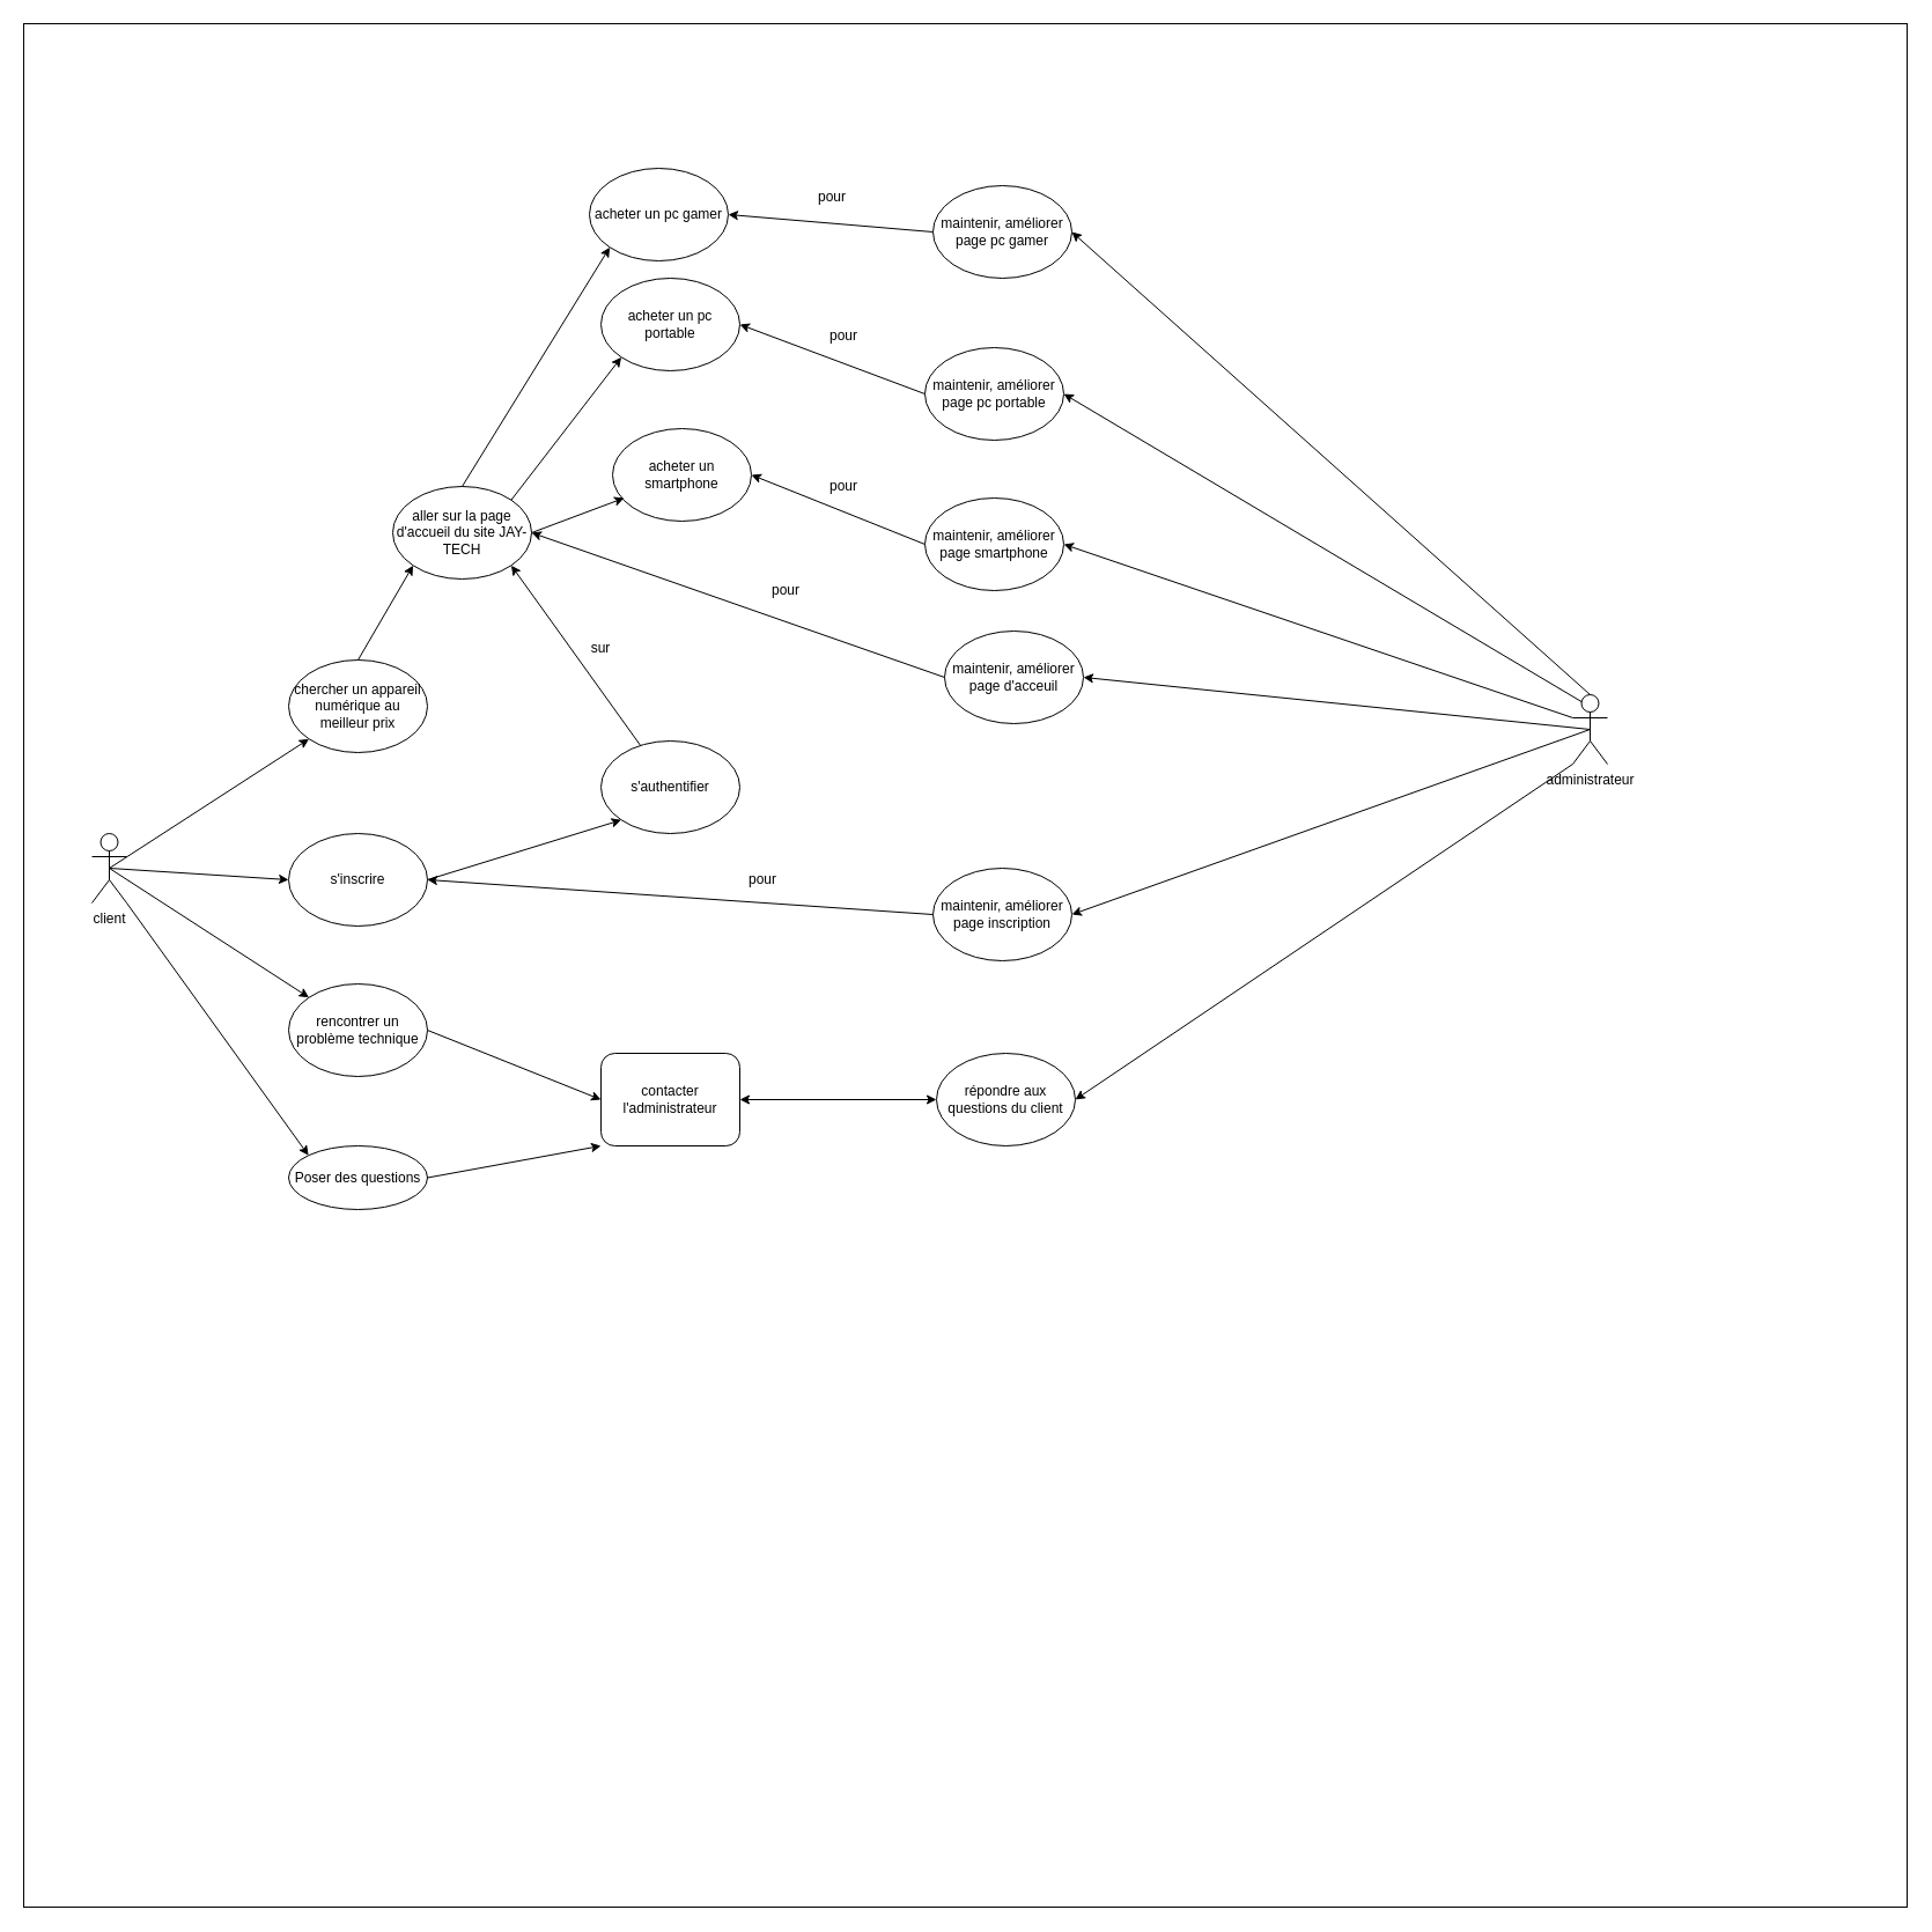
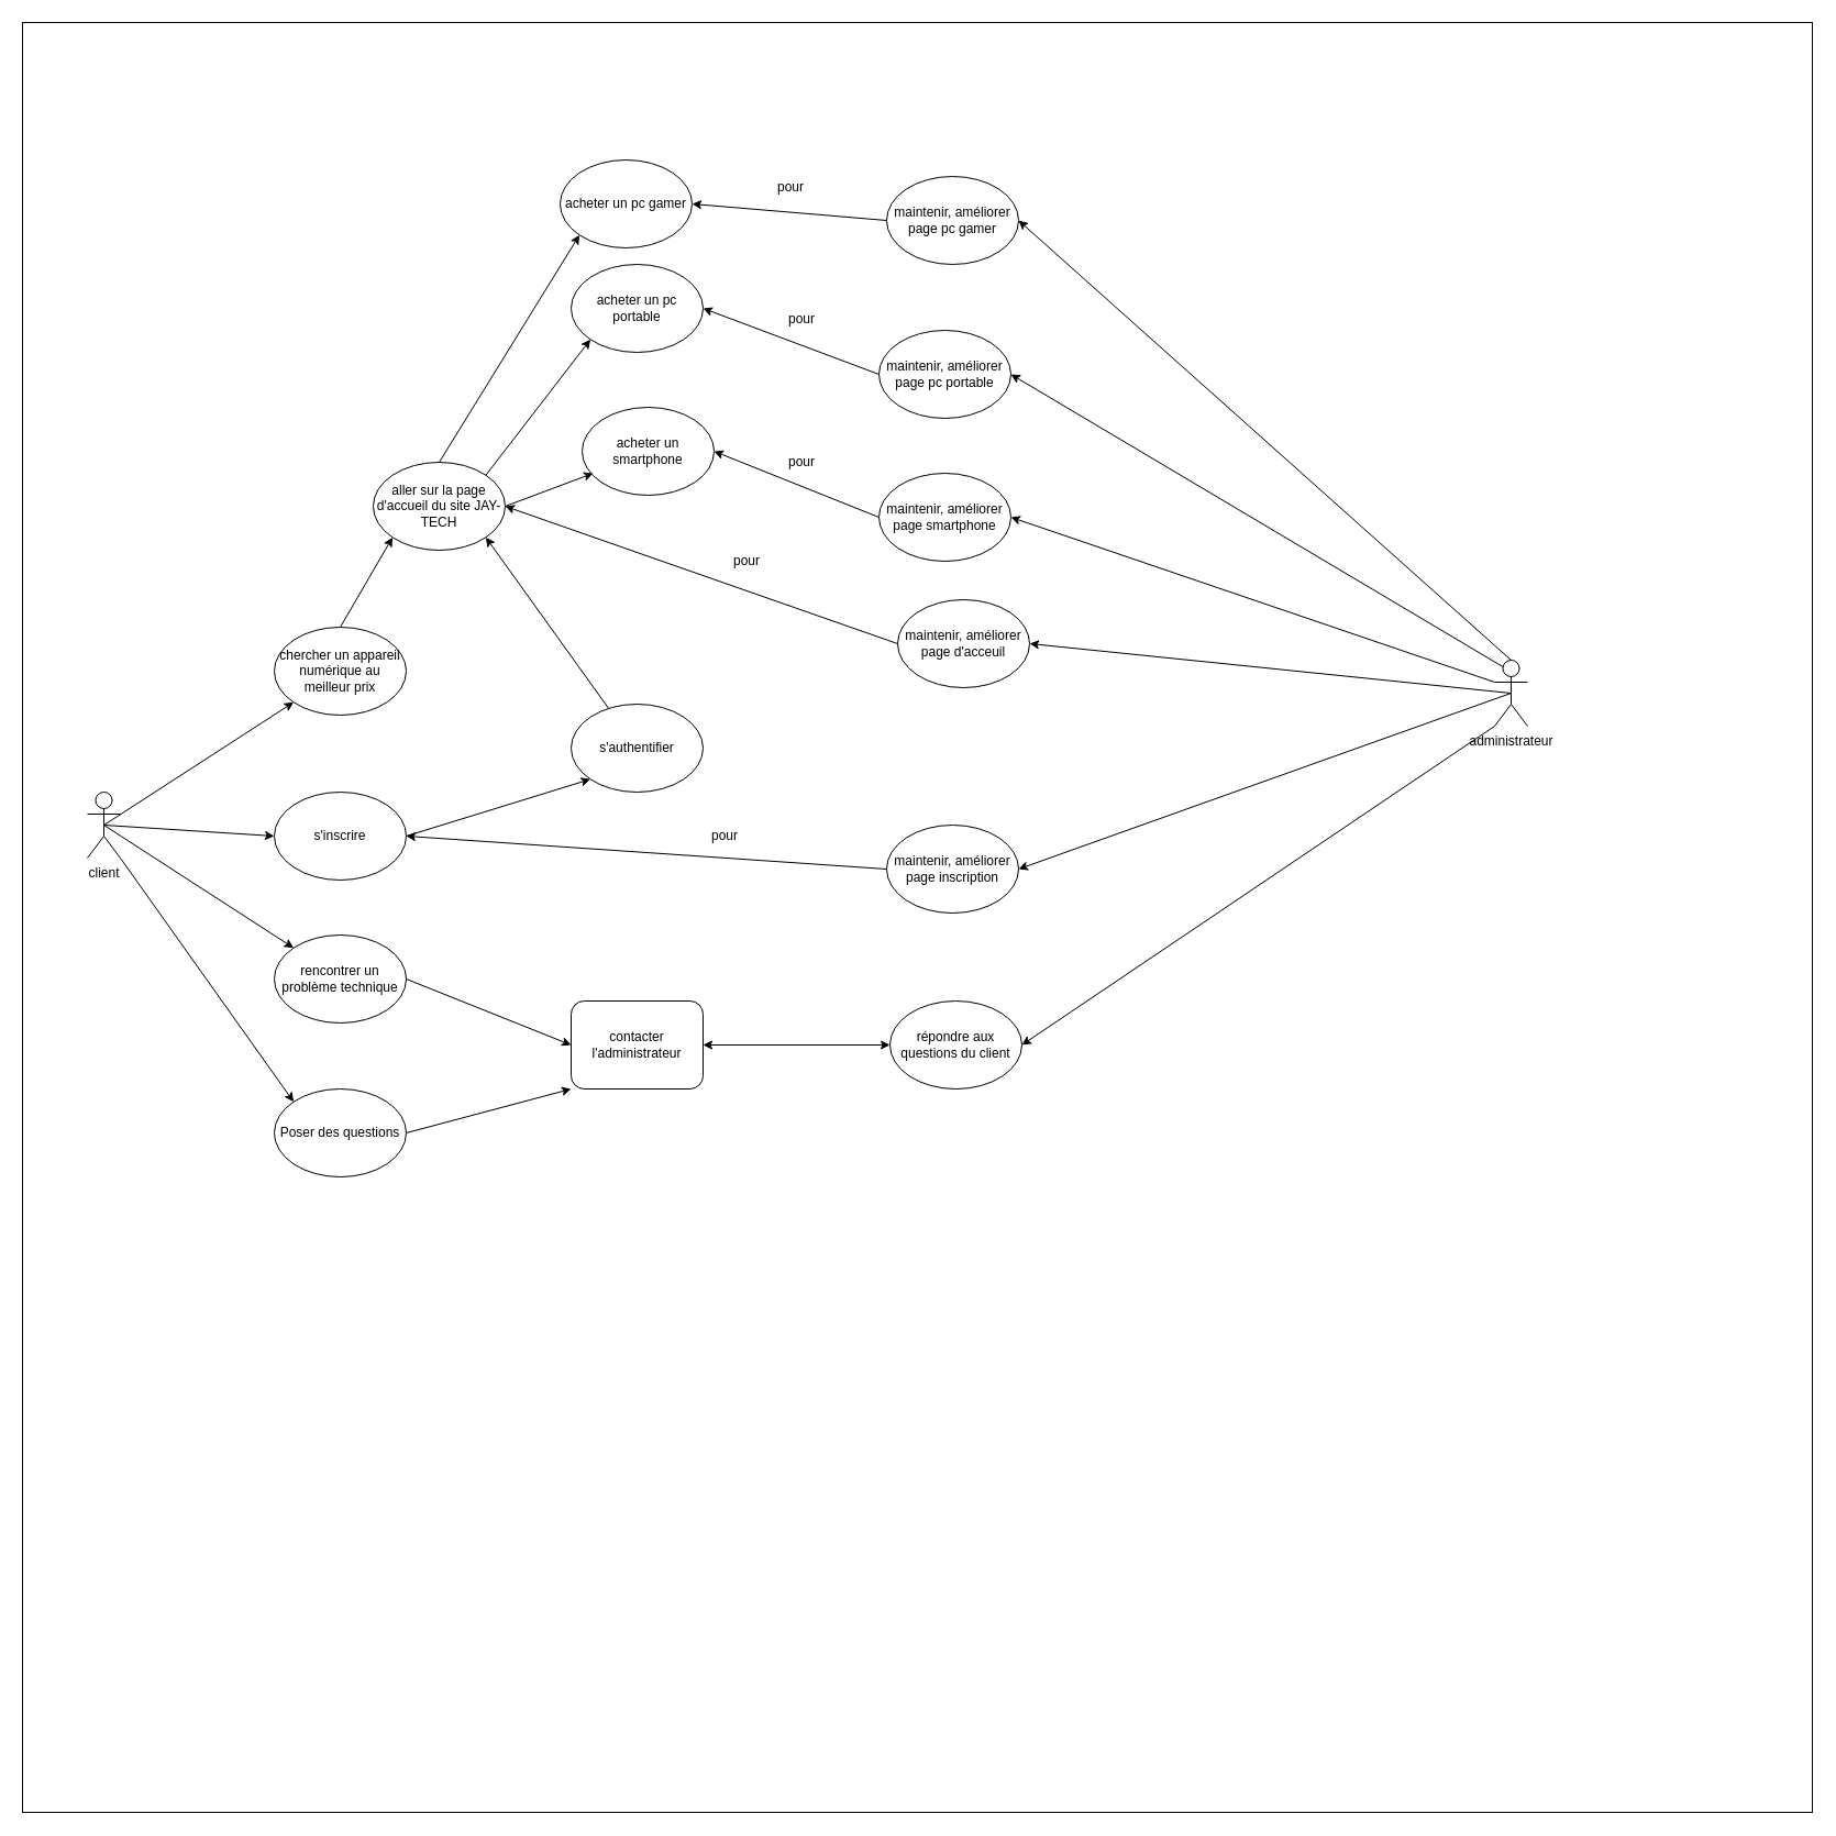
- <mxCell id="42" value="sur" style="text;html=1;strokeColor=none;fillColor=none;align=center;verticalAlign=middle;whiteSpace=wrap;rounded=0;" vertex="1" parent="1"><mxGeometry x="499" y="550" width="40" height="20" as="geometry" /></mxCell>
- <mxCell id="7" value="Poser des questions" style="ellipse;whiteSpace=wrap;html=1;" vertex="1" parent="1"><mxGeometry x="249" y="990" width="120" height="55" as="geometry" /></mxCell>
+ <mxCell id="7" value="Poser des questions" style="ellipse;whiteSpace=wrap;html=1;" vertex="1" parent="1"><mxGeometry x="249" y="990" width="120" height="80" as="geometry" /></mxCell>
